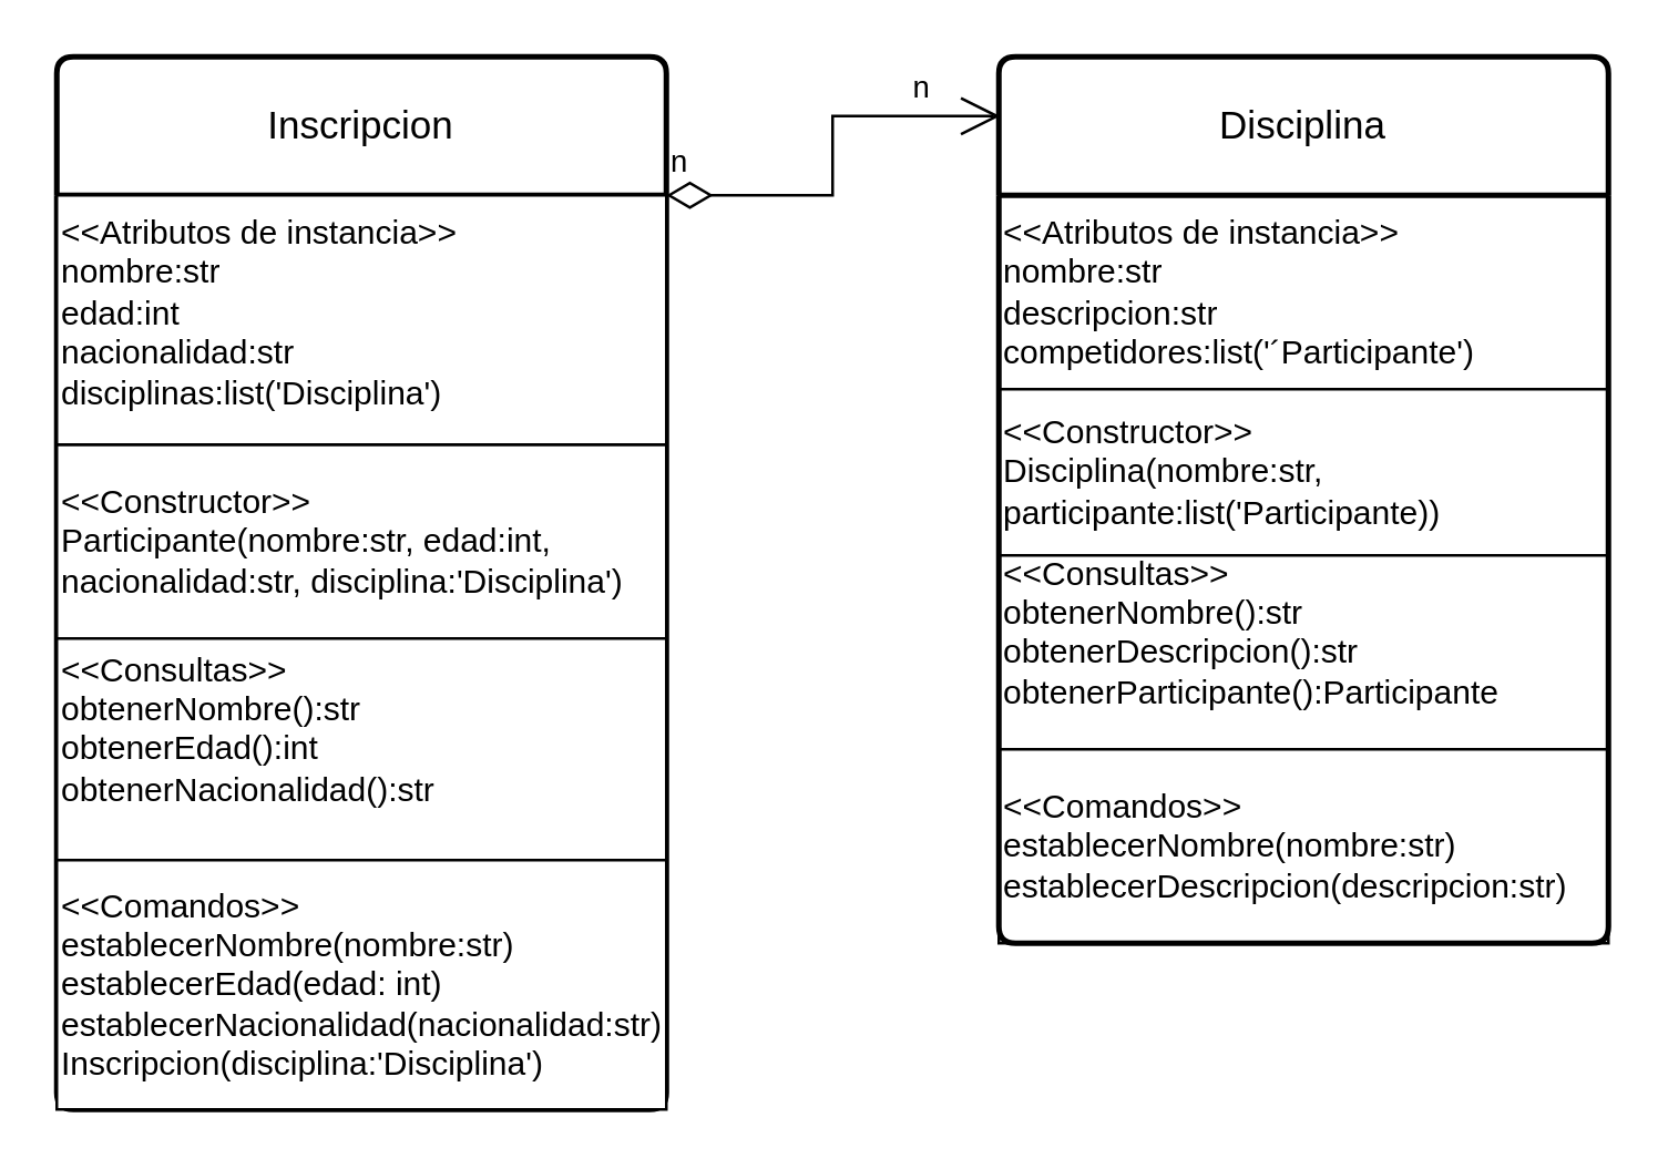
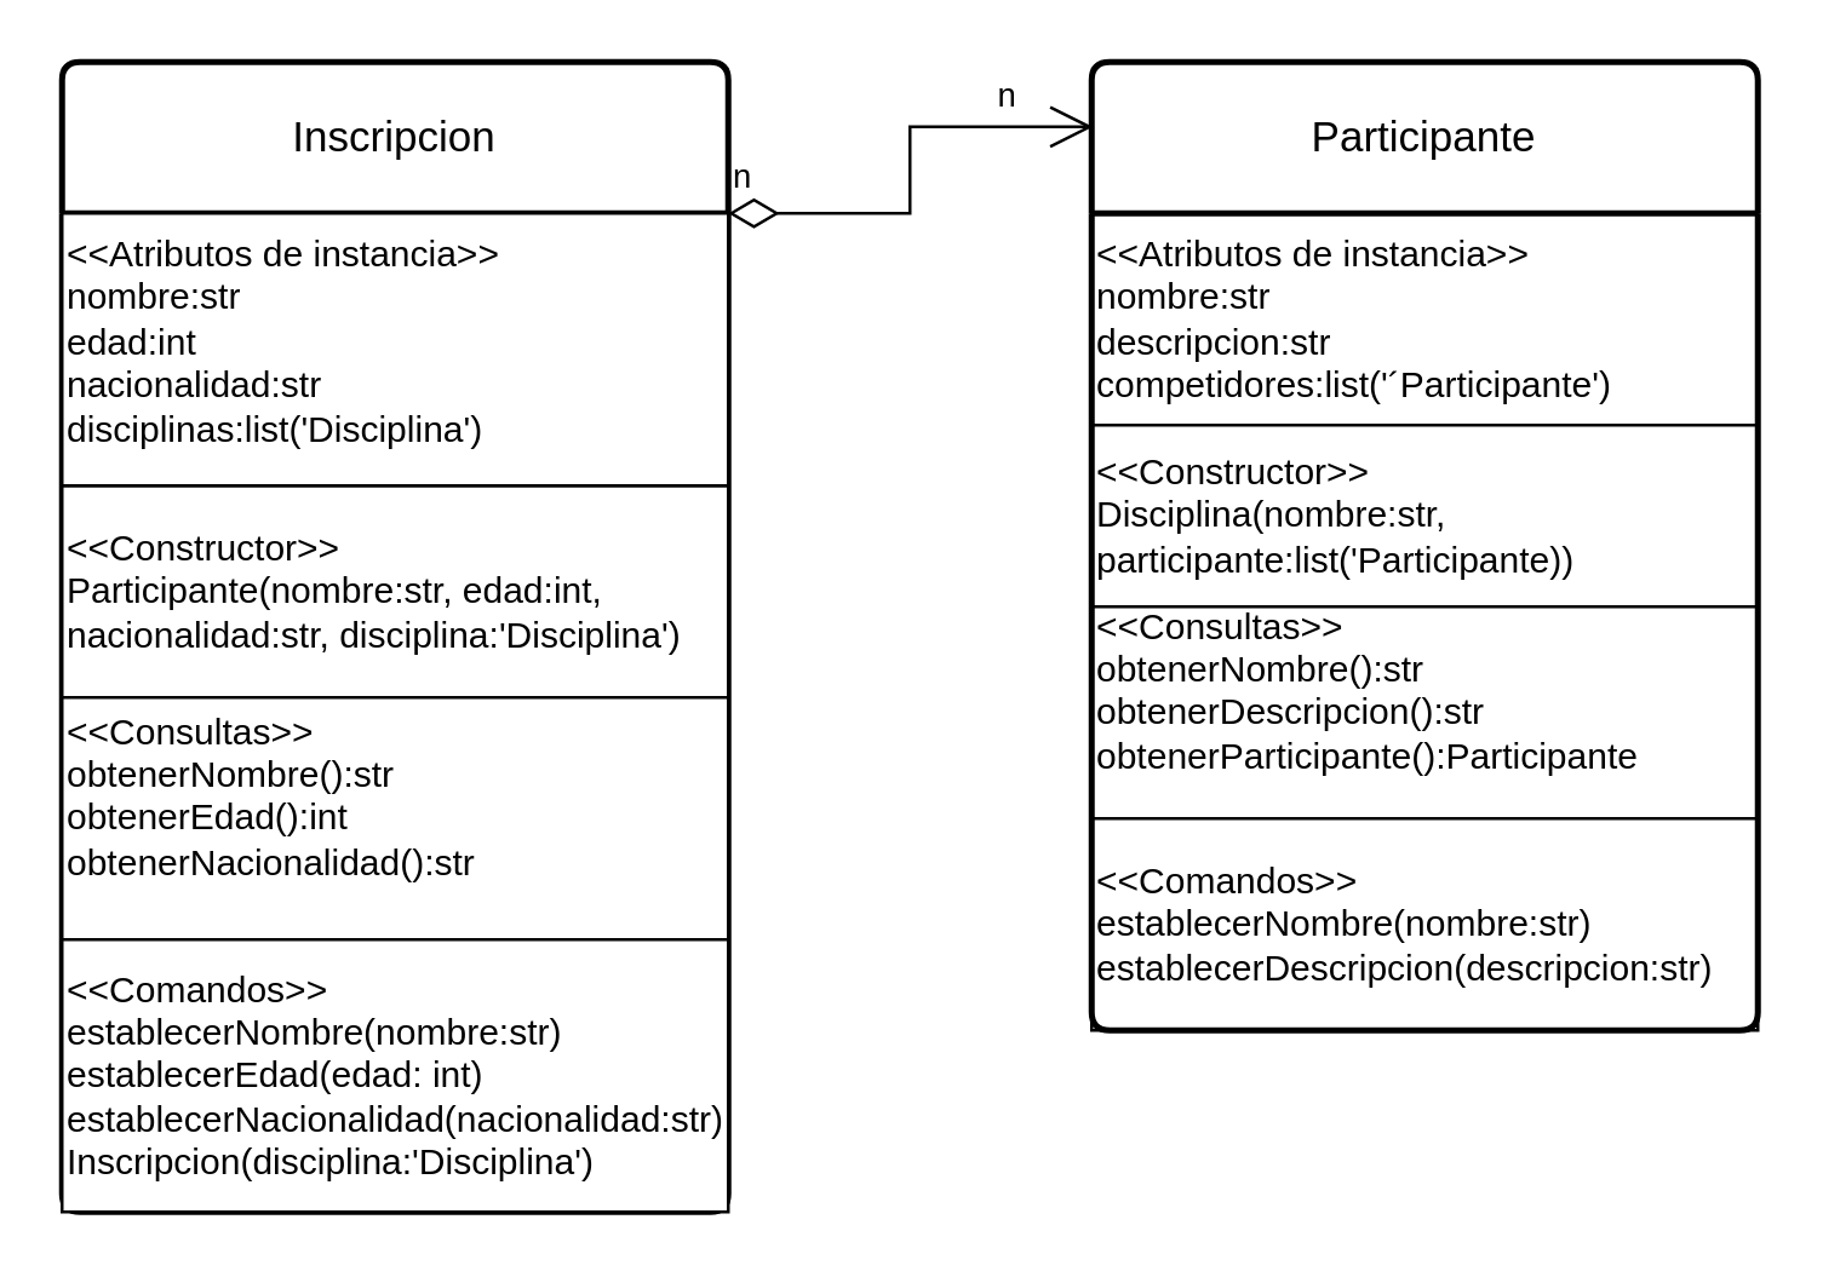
- <mxCell id="11" value="Disciplina" style="swimlane;childLayout=stackLayout;horizontal=1;startSize=50;horizontalStack=0;rounded=1;fontSize=14;fontStyle=0;strokeWidth=2;resizeParent=0;resizeLast=1;shadow=0;dashed=0;align=center;arcSize=4;whiteSpace=wrap;html=1;" vertex="1" parent="1"><mxGeometry x="360" y="20" width="220" height="320" as="geometry" /></mxCell>
+ <mxCell id="11" value="Participante" style="swimlane;childLayout=stackLayout;horizontal=1;startSize=50;horizontalStack=0;rounded=1;fontSize=14;fontStyle=0;strokeWidth=2;resizeParent=0;resizeLast=1;shadow=0;dashed=0;align=center;arcSize=4;whiteSpace=wrap;html=1;" vertex="1" parent="1"><mxGeometry x="360" y="20" width="220" height="320" as="geometry" /></mxCell>
